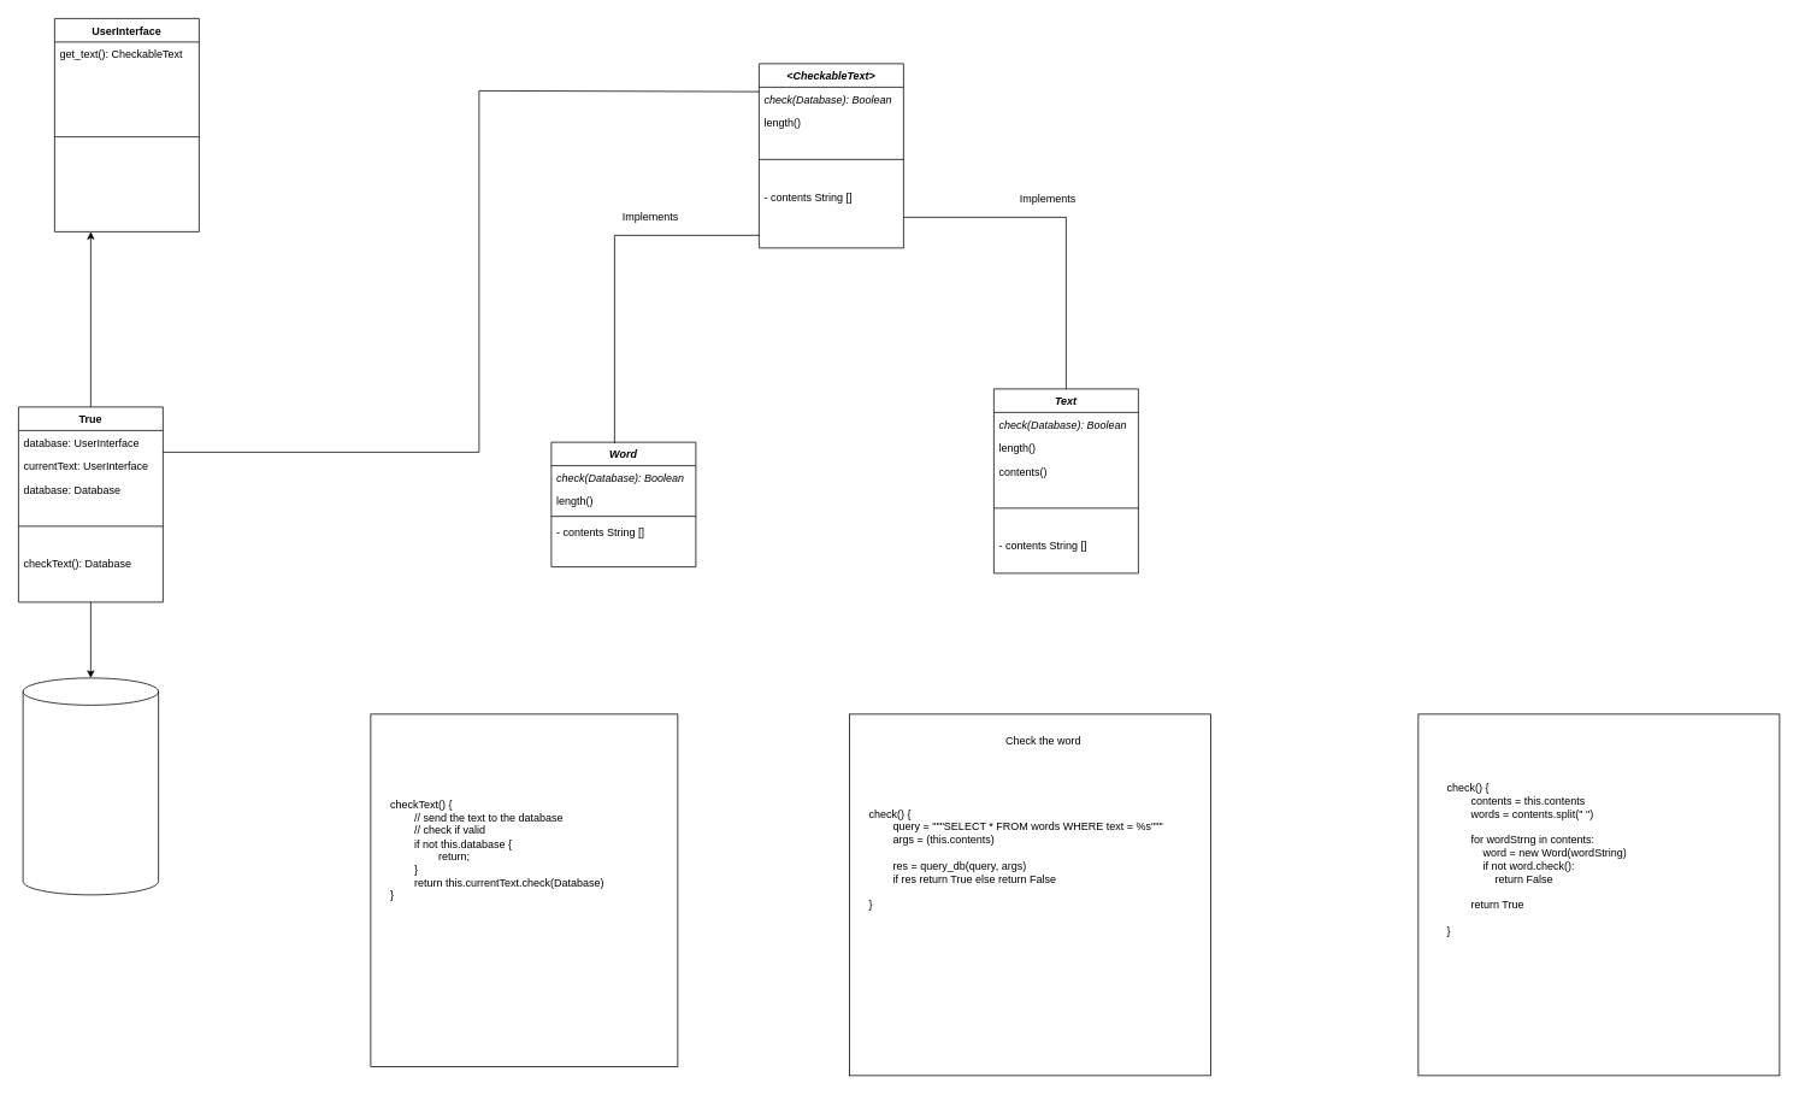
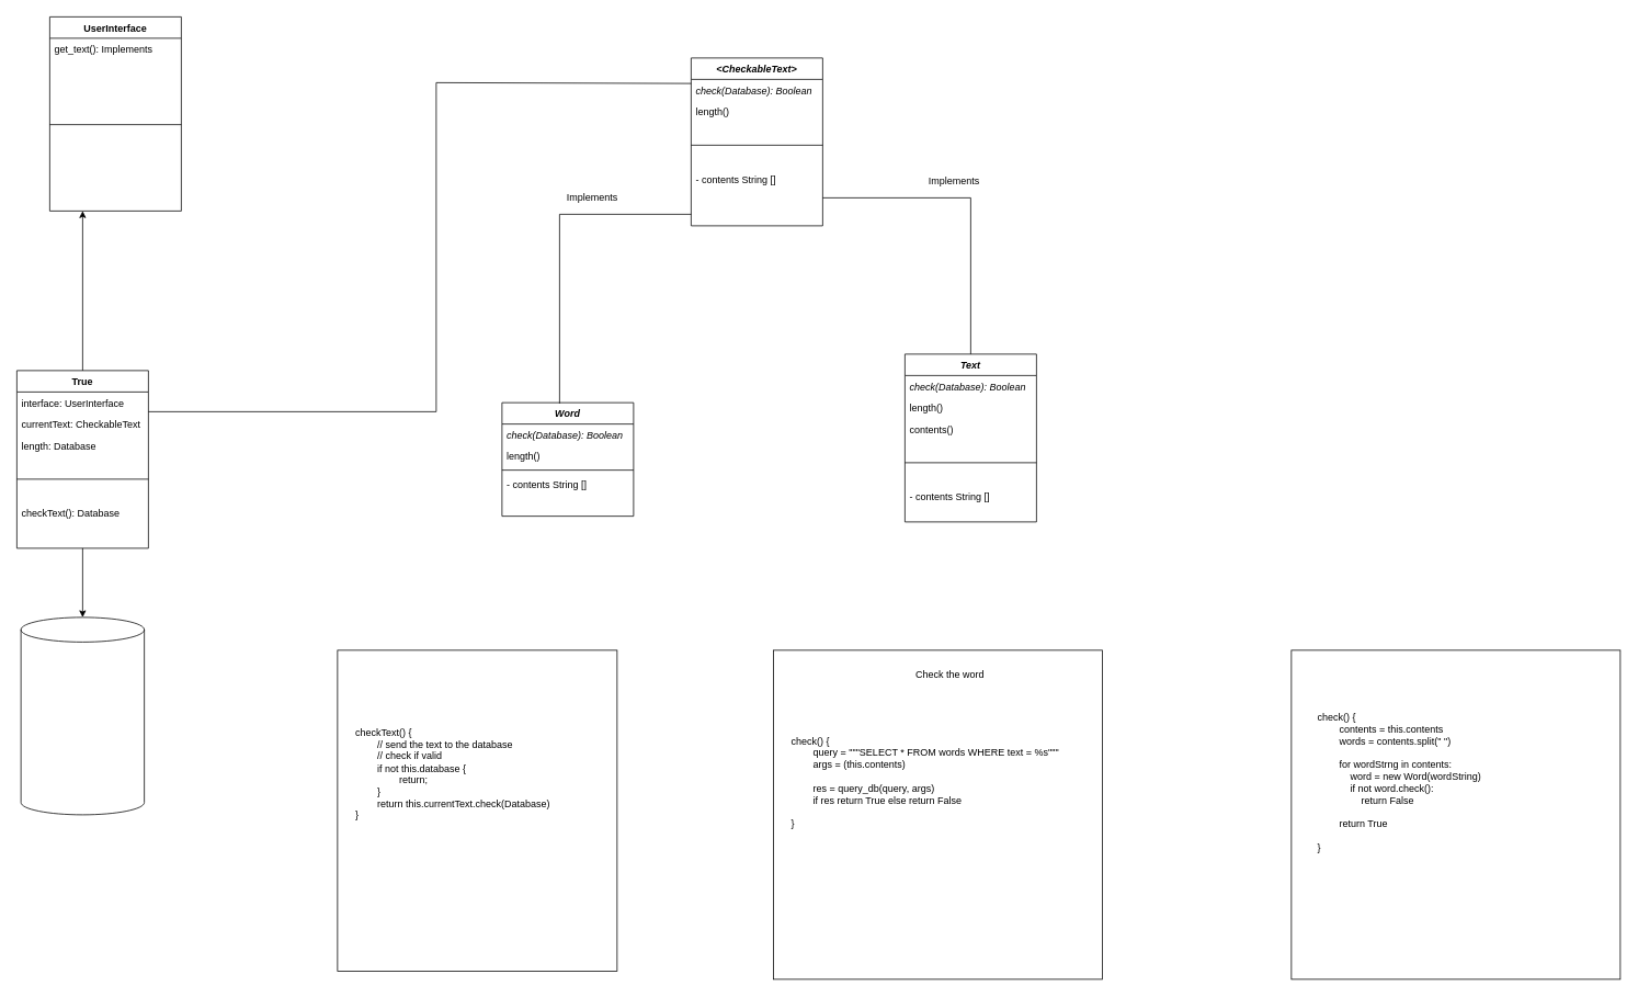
- <mxCell id="9" value="get_text(): CheckableText" style="text;align=left;verticalAlign=top;spacingLeft=4;spacingRight=4;overflow=hidden;rotatable=0;points=[[0,0.5],[1,0.5]];portConstraint=eastwest;" vertex="1" parent="8"><mxGeometry y="26" width="160" height="26" as="geometry" /></mxCell>
+ <mxCell id="9" value="get_text(): Implements" style="text;align=left;verticalAlign=top;spacingLeft=4;spacingRight=4;overflow=hidden;rotatable=0;points=[[0,0.5],[1,0.5]];portConstraint=eastwest;" vertex="1" parent="8"><mxGeometry y="26" width="160" height="26" as="geometry" /></mxCell>
- <mxCell id="12" value="database: UserInterface" style="text;align=left;verticalAlign=top;spacingLeft=4;spacingRight=4;overflow=hidden;rotatable=0;points=[[0,0.5],[1,0.5]];portConstraint=eastwest;" vertex="1" parent="11"><mxGeometry y="26" width="160" height="26" as="geometry" /></mxCell>
+ <mxCell id="12" value="interface: UserInterface" style="text;align=left;verticalAlign=top;spacingLeft=4;spacingRight=4;overflow=hidden;rotatable=0;points=[[0,0.5],[1,0.5]];portConstraint=eastwest;" vertex="1" parent="11"><mxGeometry y="26" width="160" height="26" as="geometry" /></mxCell>
- <mxCell id="13" value="currentText: UserInterface" style="text;align=left;verticalAlign=top;spacingLeft=4;spacingRight=4;overflow=hidden;rotatable=0;points=[[0,0.5],[1,0.5]];portConstraint=eastwest;rounded=0;shadow=0;html=0;" vertex="1" parent="11"><mxGeometry y="52" width="160" height="26" as="geometry" /></mxCell>
+ <mxCell id="13" value="currentText: CheckableText" style="text;align=left;verticalAlign=top;spacingLeft=4;spacingRight=4;overflow=hidden;rotatable=0;points=[[0,0.5],[1,0.5]];portConstraint=eastwest;rounded=0;shadow=0;html=0;" vertex="1" parent="11"><mxGeometry y="52" width="160" height="26" as="geometry" /></mxCell>
- <mxCell id="14" value="database: Database" style="text;align=left;verticalAlign=top;spacingLeft=4;spacingRight=4;overflow=hidden;rotatable=0;points=[[0,0.5],[1,0.5]];portConstraint=eastwest;rounded=0;shadow=0;html=0;" vertex="1" parent="11"><mxGeometry y="78" width="160" height="26" as="geometry" /></mxCell>
+ <mxCell id="14" value="length: Database" style="text;align=left;verticalAlign=top;spacingLeft=4;spacingRight=4;overflow=hidden;rotatable=0;points=[[0,0.5],[1,0.5]];portConstraint=eastwest;rounded=0;shadow=0;html=0;" vertex="1" parent="11"><mxGeometry y="78" width="160" height="26" as="geometry" /></mxCell>
